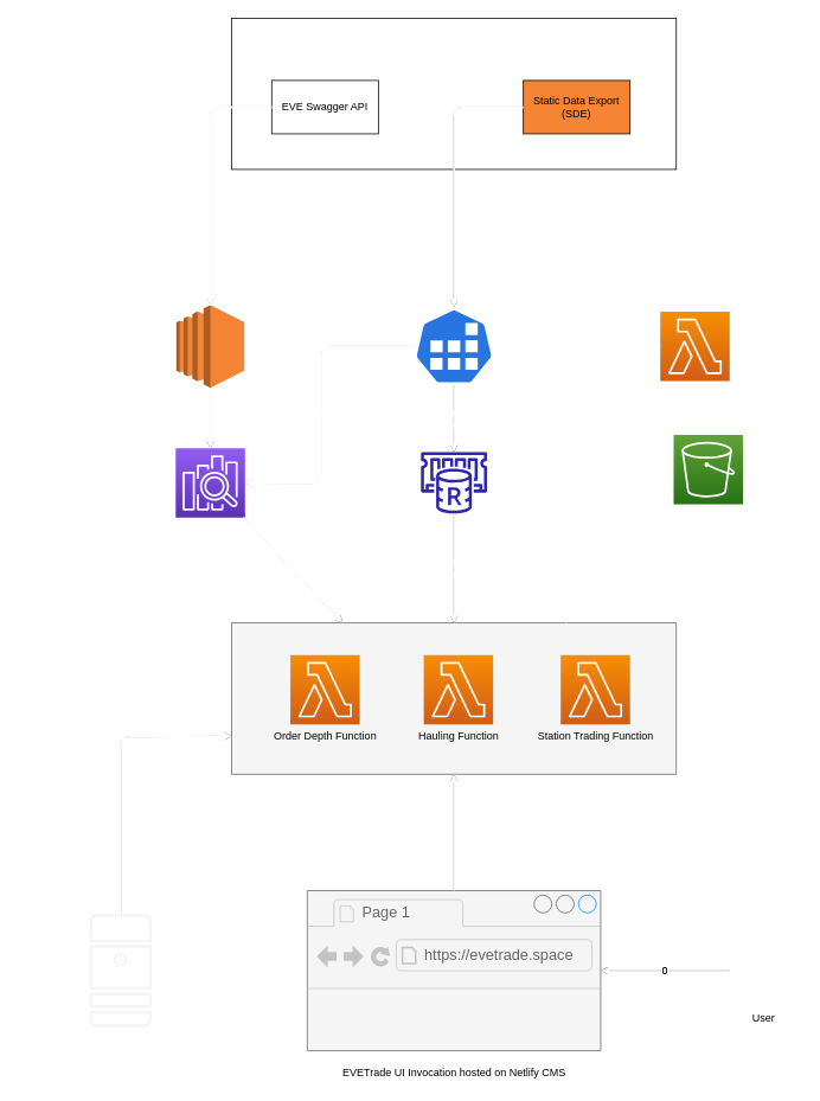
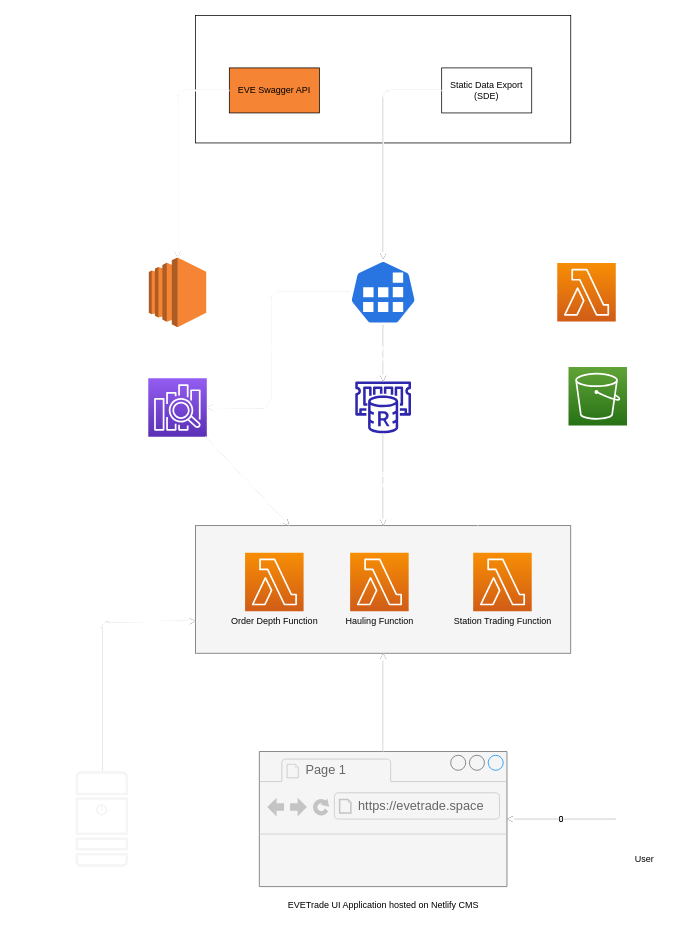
- <mxCell id="34" value="EVE Swagger API" style="rounded=0;whiteSpace=wrap;html=1;labelBackgroundColor=none;" parent="1" vertex="1"><mxGeometry x="305" y="90" width="120" height="60" as="geometry" /></mxCell>
+ <mxCell id="34" value="EVE Swagger API" style="rounded=0;whiteSpace=wrap;html=1;labelBackgroundColor=none;fillColor=#f58534;" parent="1" vertex="1"><mxGeometry x="305" y="90" width="120" height="60" as="geometry" /></mxCell>
- <mxCell id="36" value="Static Data Export&lt;br&gt;(SDE)" style="rounded=0;whiteSpace=wrap;html=1;labelBackgroundColor=none;fillColor=#f58534;" parent="1" vertex="1"><mxGeometry x="588" y="90" width="120" height="60" as="geometry" /></mxCell>
+ <mxCell id="36" value="Static Data Export&lt;br&gt;(SDE)" style="rounded=0;whiteSpace=wrap;html=1;labelBackgroundColor=none;" parent="1" vertex="1"><mxGeometry x="588" y="90" width="120" height="60" as="geometry" /></mxCell>
- <mxCell id="30" style="edgeStyle=none;html=1;entryX=0.5;entryY=0;entryDx=0;entryDy=0;entryPerimeter=0;fontColor=#FFFFFF;labelBackgroundColor=none;" parent="1" source="31" target="22" edge="1"><mxGeometry relative="1" as="geometry" /></mxCell>
- <mxCell id="6" value="Hauling Function" style="sketch=0;points=[[0,0,0],[0.25,0,0],[0.5,0,0],[0.75,0,0],[1,0,0],[0,1,0],[0.25,1,0],[0.5,1,0],[0.75,1,0],[1,1,0],[0,0.25,0],[0,0.5,0],[0,0.75,0],[1,0.25,0],[1,0.5,0],[1,0.75,0]];outlineConnect=0;fontColor=#030303;gradientColor=#F78E04;gradientDirection=north;fillColor=#D05C17;strokeColor=#ffffff;dashed=0;verticalLabelPosition=bottom;verticalAlign=top;align=center;html=1;fontSize=12;fontStyle=0;aspect=fixed;shape=mxgraph.aws4.resourceIcon;resIcon=mxgraph.aws4.lambda;labelBackgroundColor=none;" parent="1" vertex="1"><mxGeometry x="476" y="736" width="78" height="78" as="geometry" /></mxCell>
+ <mxCell id="6" value="Hauling Function" style="sketch=0;points=[[0,0,0],[0.25,0,0],[0.5,0,0],[0.75,0,0],[1,0,0],[0,1,0],[0.25,1,0],[0.5,1,0],[0.75,1,0],[1,1,0],[0,0.25,0],[0,0.5,0],[0,0.75,0],[1,0.25,0],[1,0.5,0],[1,0.75,0]];outlineConnect=0;fontColor=#030303;gradientColor=#F78E04;gradientDirection=north;fillColor=#D05C17;strokeColor=#ffffff;dashed=0;verticalLabelPosition=bottom;verticalAlign=top;align=center;html=1;fontSize=12;fontStyle=0;aspect=fixed;shape=mxgraph.aws4.resourceIcon;resIcon=mxgraph.aws4.lambda;labelBackgroundColor=none;" parent="1" vertex="1"><mxGeometry x="466" y="736" width="78" height="78" as="geometry" /></mxCell>
- <mxCell id="15" value="EVETrade UI Invocation hosted on Netlify CMS" style="text;html=1;resizable=0;autosize=1;align=center;verticalAlign=middle;points=[];fillColor=none;strokeColor=none;rounded=0;labelBackgroundColor=none;" parent="11" vertex="1"><mxGeometry x="30" y="195" width="270" height="20" as="geometry" /></mxCell>
+ <mxCell id="15" value="EVETrade UI Application hosted on Netlify CMS" style="text;html=1;resizable=0;autosize=1;align=center;verticalAlign=middle;points=[];fillColor=none;strokeColor=none;rounded=0;labelBackgroundColor=none;" parent="11" vertex="1"><mxGeometry x="30" y="195" width="270" height="20" as="geometry" /></mxCell>
